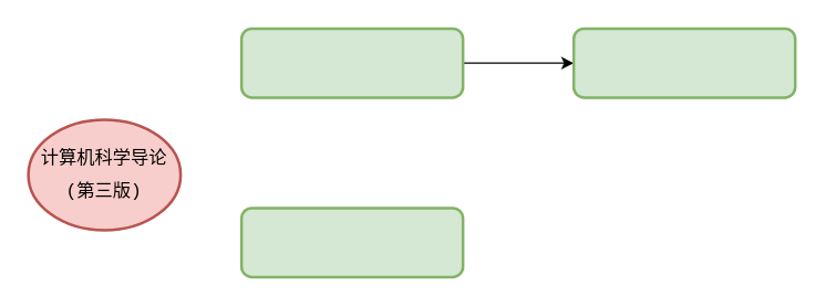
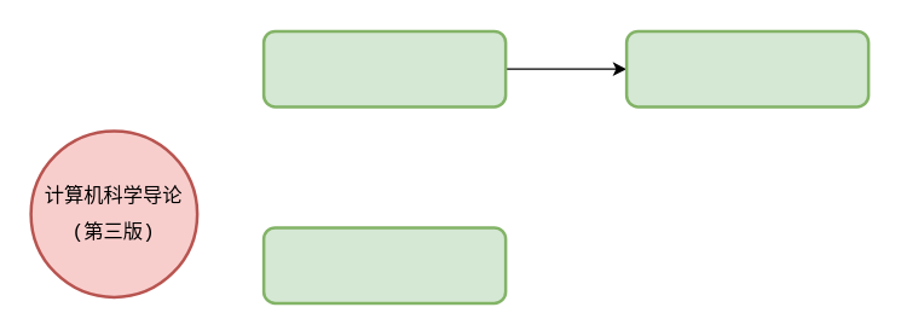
- <mxCell id="2" value="&lt;div style=&quot;font-family: &amp;#34;menlo&amp;#34; , &amp;#34;monaco&amp;#34; , &amp;#34;courier new&amp;#34; , monospace ; font-size: 13px ; line-height: 24px ; white-space: pre&quot;&gt;计算机科学导论&lt;/div&gt;&lt;div style=&quot;font-family: &amp;#34;menlo&amp;#34; , &amp;#34;monaco&amp;#34; , &amp;#34;courier new&amp;#34; , monospace ; font-size: 13px ; line-height: 24px ; white-space: pre&quot;&gt;(第三版)&lt;/div&gt;" style="ellipse;whiteSpace=wrap;html=1;aspect=fixed;strokeWidth=2;strokeColor=#b85450;fillColor=#f8cecc;fontColor=#000000;labelBackgroundColor=none;" vertex="1" parent="1"><mxGeometry x="20" y="86" width="110" height="80" as="geometry" /></mxCell>
+ <mxCell id="2" value="&lt;div style=&quot;font-family: &amp;#34;menlo&amp;#34; , &amp;#34;monaco&amp;#34; , &amp;#34;courier new&amp;#34; , monospace ; font-size: 13px ; line-height: 24px ; white-space: pre&quot;&gt;计算机科学导论&lt;/div&gt;&lt;div style=&quot;font-family: &amp;#34;menlo&amp;#34; , &amp;#34;monaco&amp;#34; , &amp;#34;courier new&amp;#34; , monospace ; font-size: 13px ; line-height: 24px ; white-space: pre&quot;&gt;(第三版)&lt;/div&gt;" style="ellipse;whiteSpace=wrap;html=1;aspect=fixed;strokeWidth=2;strokeColor=#b85450;fillColor=#f8cecc;fontColor=#000000;labelBackgroundColor=none;" vertex="1" parent="1"><mxGeometry x="20" y="86" width="110" height="110" as="geometry" /></mxCell>
